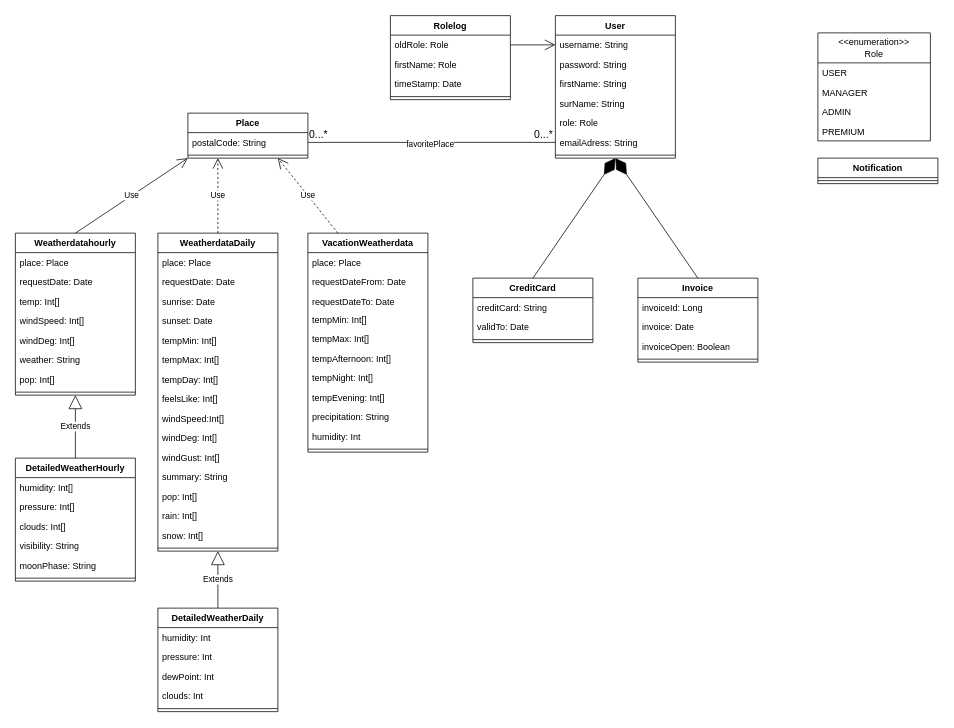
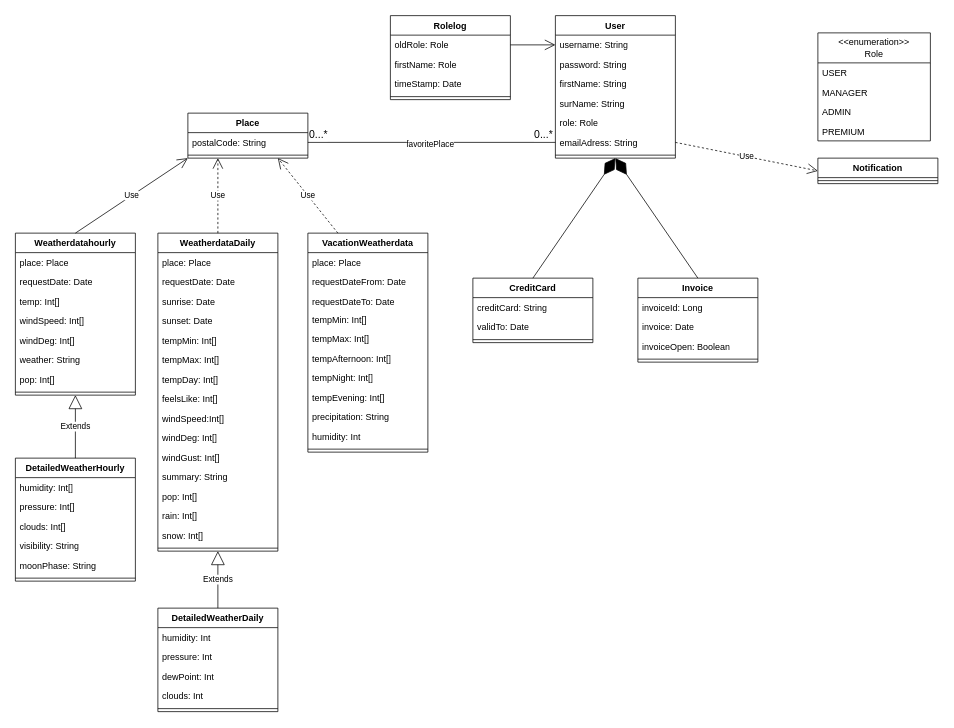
+ <mxCell id="76" value="Use" style="endArrow=open;endSize=12;dashed=1;html=1;rounded=0;exitX=1;exitY=0.5;exitDx=0;exitDy=0;entryX=0;entryY=0.5;entryDx=0;entryDy=0;" edge="1" parent="1" source="59" target="77"><mxGeometry width="160" relative="1" as="geometry"><mxPoint x="700" y="300" as="sourcePoint" /><mxPoint x="1150" y="320" as="targetPoint" /></mxGeometry></mxCell>
